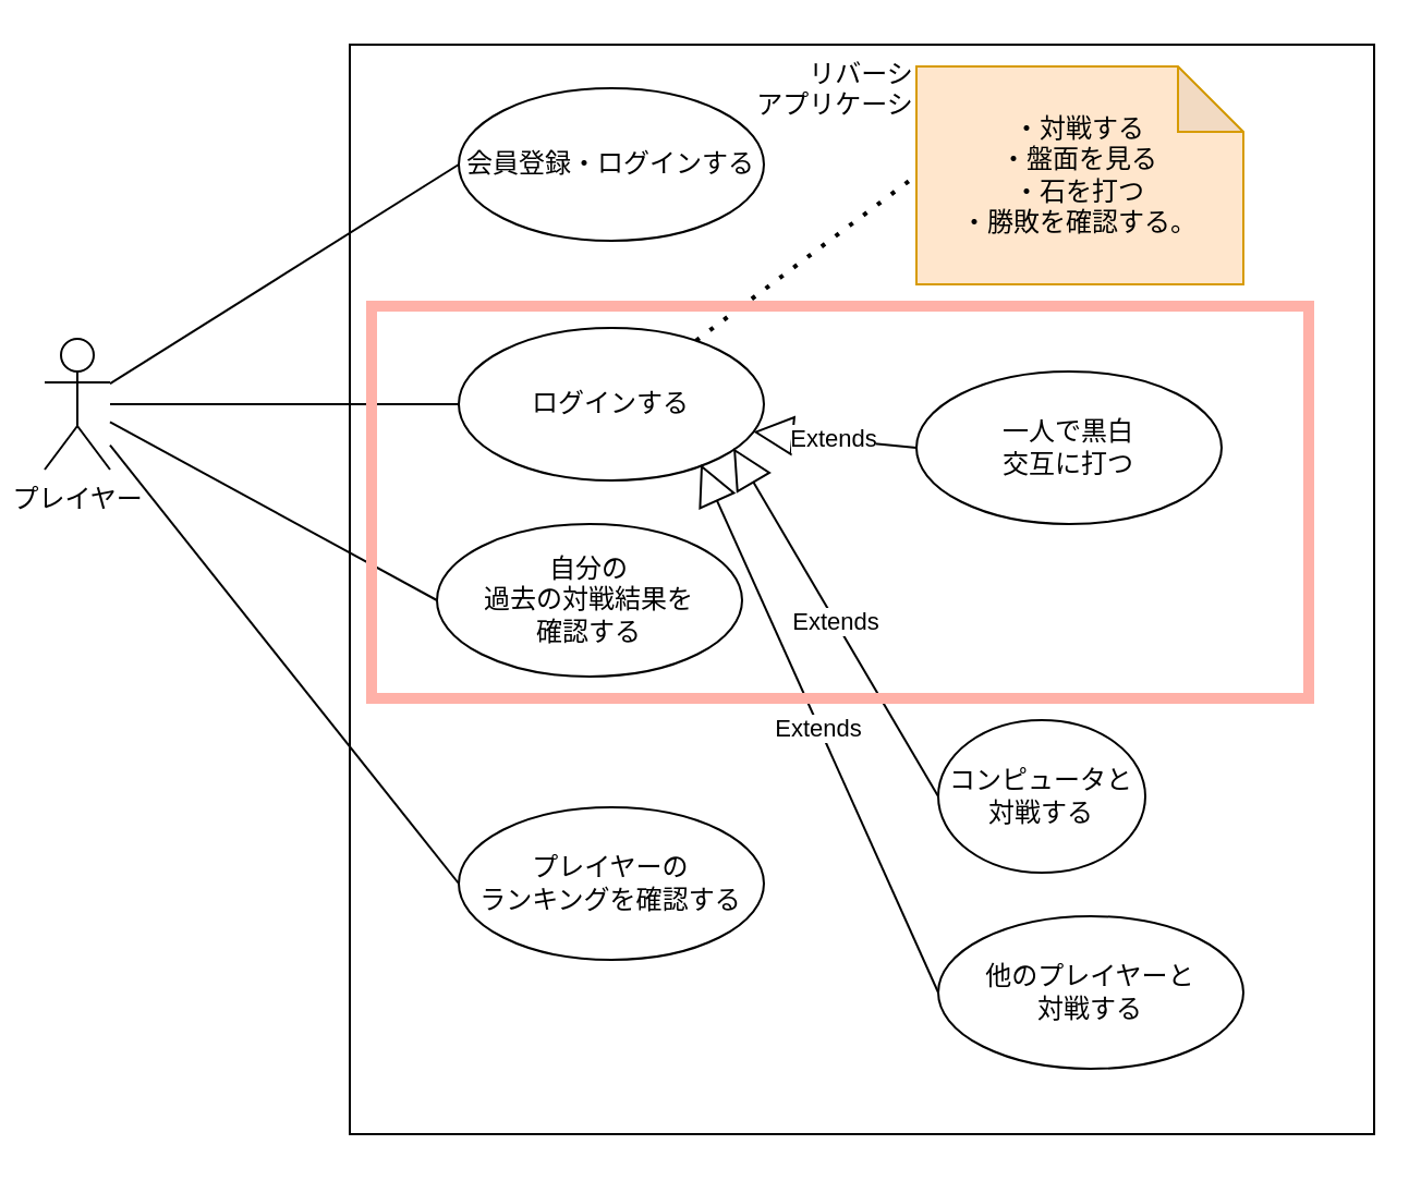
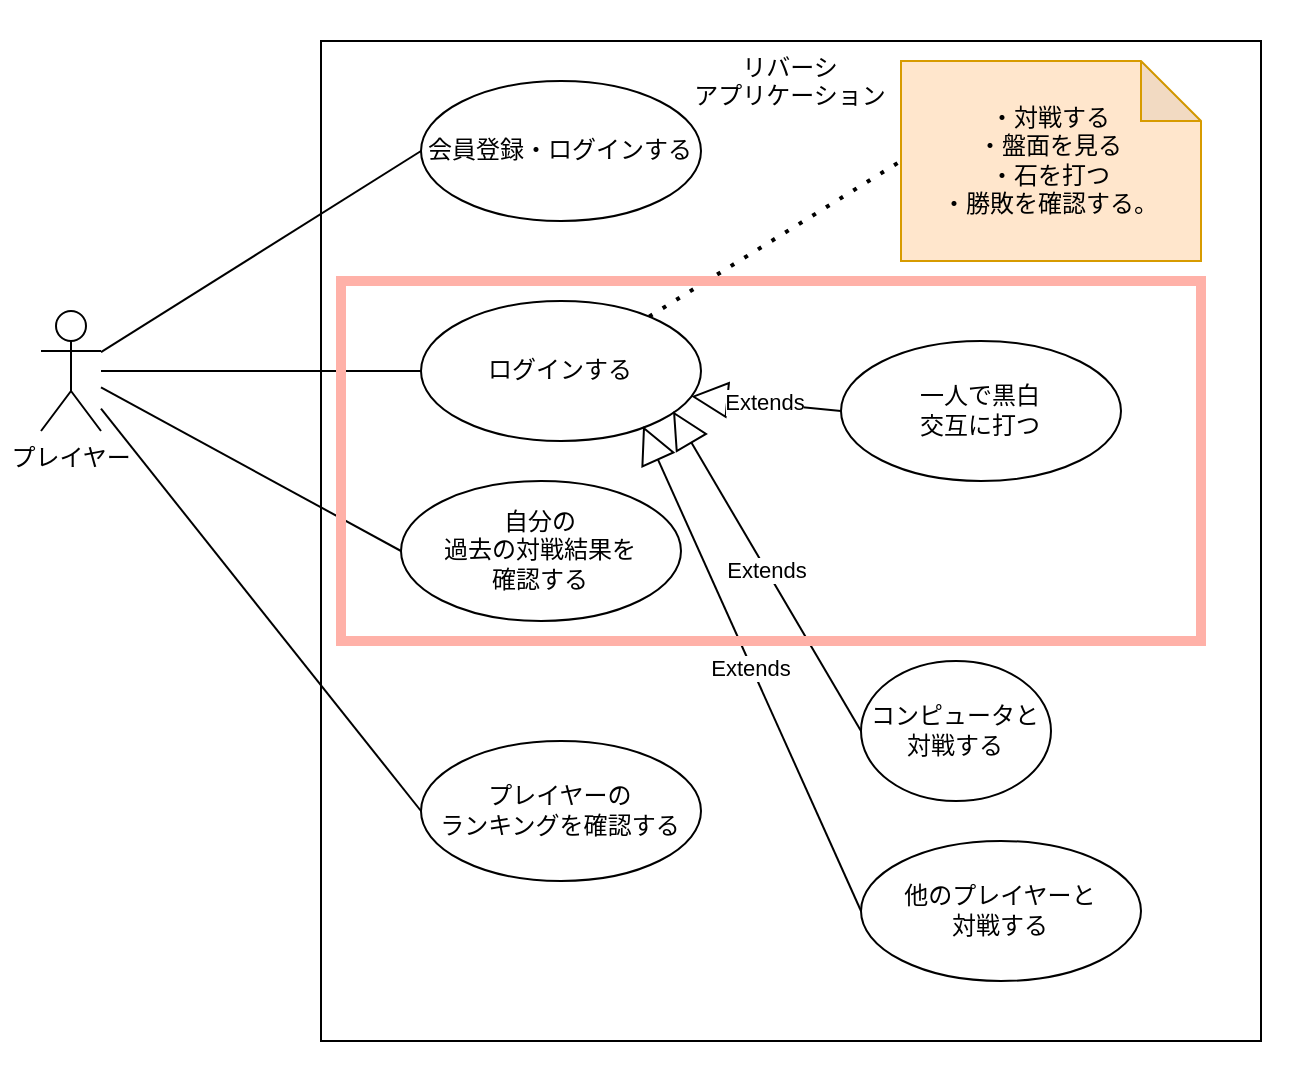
- <mxCell id="6" value="・対戦する&lt;br&gt;・盤面を見る&lt;br&gt;・石を打つ&lt;br&gt;・勝敗を確認する。" style="shape=note;whiteSpace=wrap;html=1;backgroundOutline=1;darkOpacity=0.05;fillColor=#ffe6cc;strokeColor=#d79b00;" vertex="1" parent="1"><mxGeometry x="420" y="30" width="150" height="100" as="geometry" /></mxCell>
+ <mxCell id="6" value="・対戦する&lt;br&gt;・盤面を見る&lt;br&gt;・石を打つ&lt;br&gt;・勝敗を確認する。" style="shape=note;whiteSpace=wrap;html=1;backgroundOutline=1;darkOpacity=0.05;fillColor=#ffe6cc;strokeColor=#d79b00;" vertex="1" parent="1"><mxGeometry x="450" y="30" width="150" height="100" as="geometry" /></mxCell>
